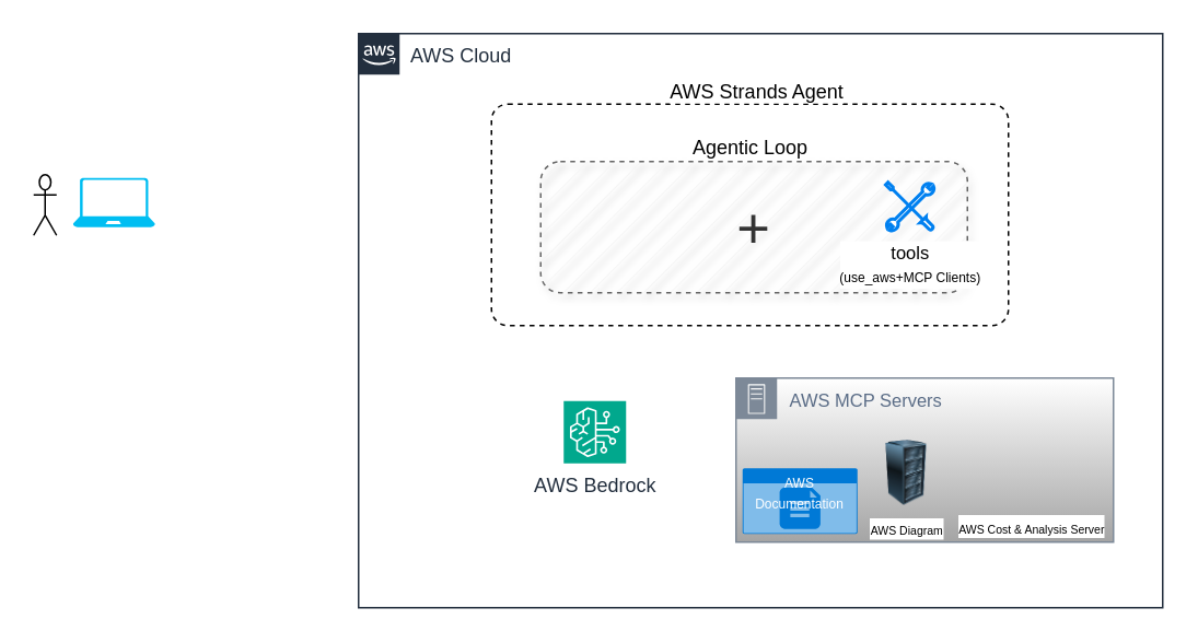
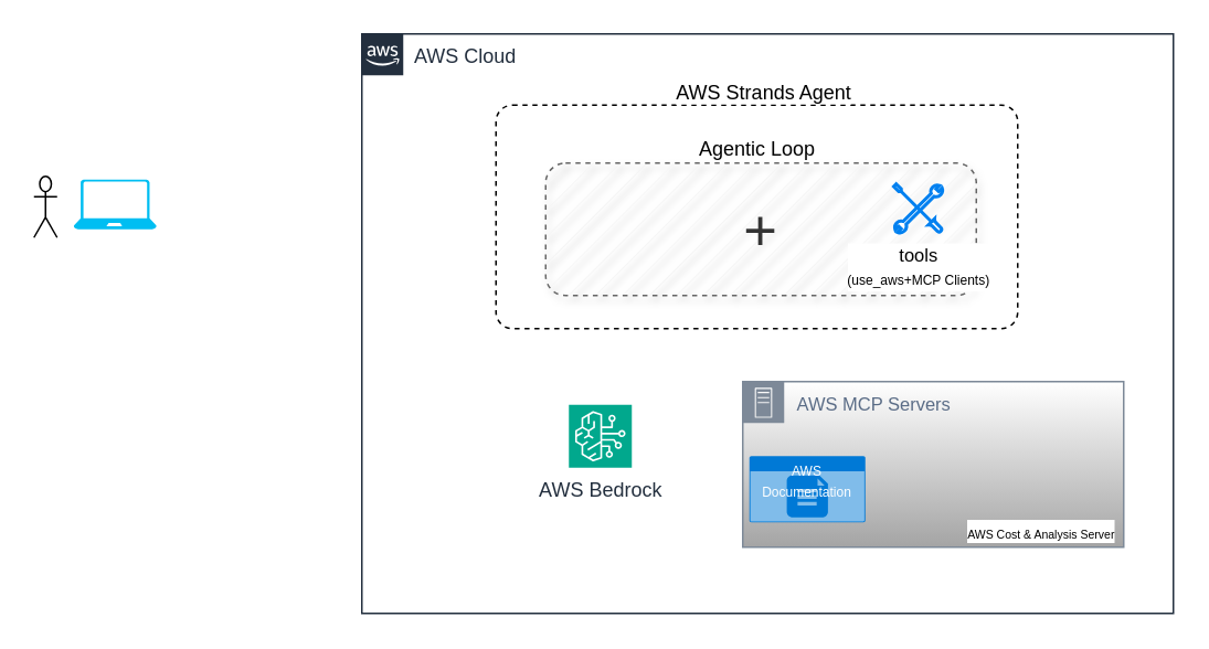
- <mxCell id="6" value="&lt;font style=&quot;font-size: 7px;&quot;&gt;AWS Diagram&lt;/font&gt;" style="image;html=1;image=img/lib/clip_art/computers/Server_Rack_128x128.png;strokeWidth=1;fontSize=11;spacing=3;" parent="4" vertex="1"><mxGeometry x="84" y="38" width="40" height="40" as="geometry" /></mxCell>
- <mxCell id="5" value="&lt;font style=&quot;font-size: 8px;&quot;&gt;AWS Documentation&lt;/font&gt;" style="html=1;whiteSpace=wrap;strokeColor=none;fillColor=#0079D6;labelPosition=center;verticalLabelPosition=middle;verticalAlign=top;align=center;fontSize=11;outlineConnect=0;spacingTop=-6;fontColor=#FFFFFF;sketch=0;shape=mxgraph.sitemap.document;strokeWidth=1;spacing=3;" parent="4" vertex="1"><mxGeometry x="4" y="55" width="70" height="40" as="geometry" /></mxCell>
+ <mxCell id="5" value="&lt;font style=&quot;font-size: 8px;&quot;&gt;AWS Documentation&lt;/font&gt;" style="html=1;whiteSpace=wrap;strokeColor=none;fillColor=#0079D6;labelPosition=center;verticalLabelPosition=middle;verticalAlign=top;align=center;fontSize=11;outlineConnect=0;spacingTop=-6;fontColor=#FFFFFF;sketch=0;shape=mxgraph.sitemap.document;strokeWidth=1;spacing=3;" parent="4" vertex="1"><mxGeometry x="4" y="45" width="70" height="40" as="geometry" /></mxCell>
